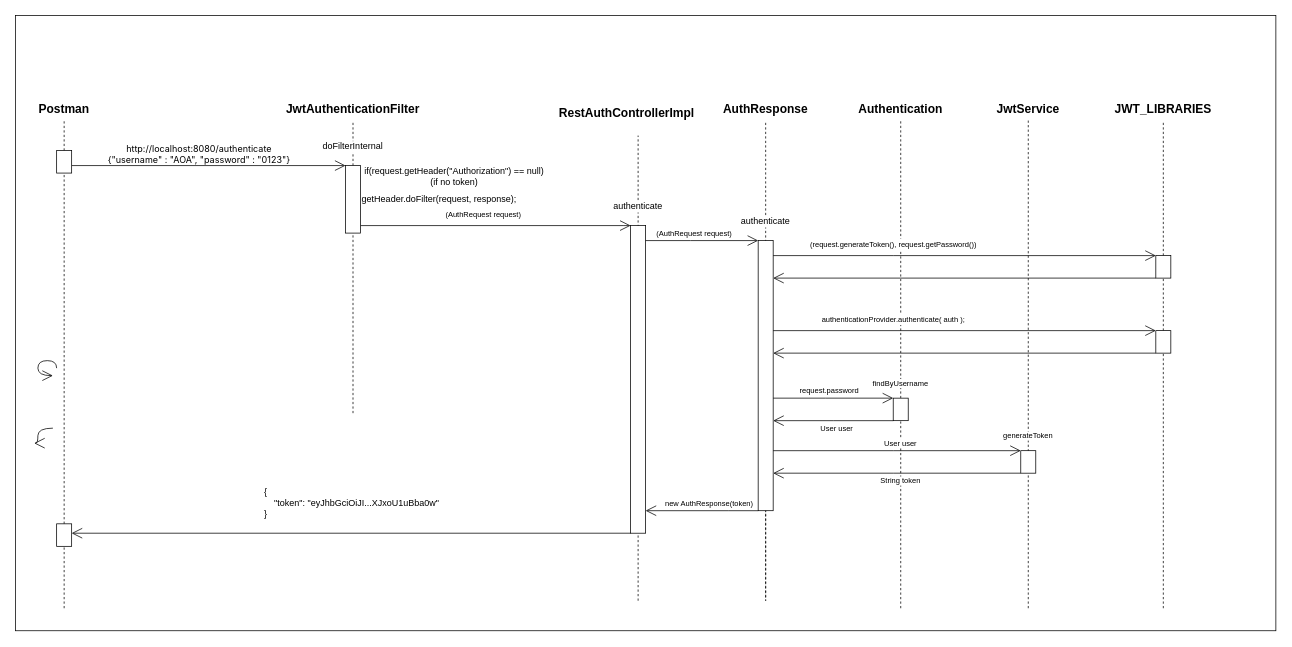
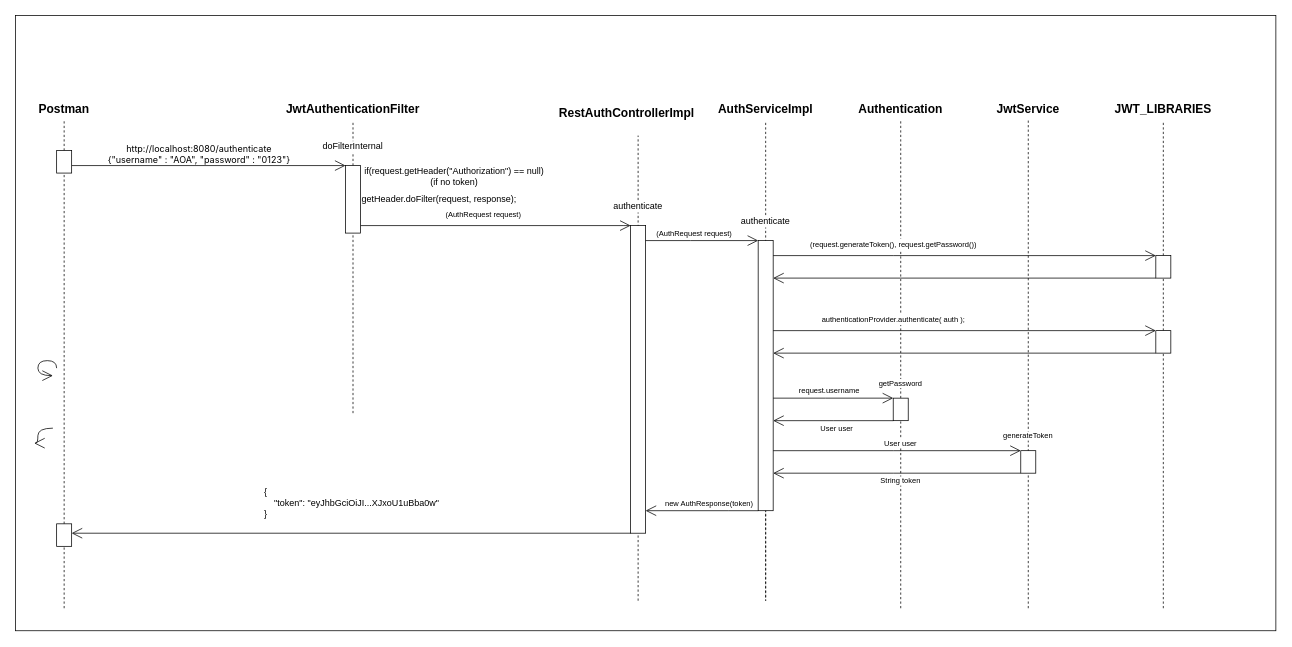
- <mxCell id="5" value="AuthResponse" style="text;html=1;align=center;verticalAlign=middle;whiteSpace=wrap;rounded=0;fontStyle=1;fontSize=16;" vertex="1" parent="1"><mxGeometry x="960" y="130" width="120" height="30" as="geometry" /></mxCell>
+ <mxCell id="5" value="AuthServiceImpl" style="text;html=1;align=center;verticalAlign=middle;whiteSpace=wrap;rounded=0;fontStyle=1;fontSize=16;" vertex="1" parent="1"><mxGeometry x="960" y="130" width="120" height="30" as="geometry" /></mxCell>
- <mxCell id="48" value="findByUsername" style="text;html=1;align=center;verticalAlign=middle;whiteSpace=wrap;rounded=0;fontSize=10;labelBackgroundColor=default;" vertex="1" parent="1"><mxGeometry x="1145" y="500" width="110" height="20" as="geometry" /></mxCell>
+ <mxCell id="48" value="getPassword" style="text;html=1;align=center;verticalAlign=middle;whiteSpace=wrap;rounded=0;fontSize=10;labelBackgroundColor=default;" vertex="1" parent="1"><mxGeometry x="1145" y="500" width="110" height="20" as="geometry" /></mxCell>
- <mxCell id="51" value="request.password" style="text;html=1;align=center;verticalAlign=middle;whiteSpace=wrap;rounded=0;fontSize=10;" vertex="1" parent="1"><mxGeometry x="1050" y="510" width="110" height="20" as="geometry" /></mxCell>
+ <mxCell id="51" value="request.username" style="text;html=1;align=center;verticalAlign=middle;whiteSpace=wrap;rounded=0;fontSize=10;" vertex="1" parent="1"><mxGeometry x="1050" y="510" width="110" height="20" as="geometry" /></mxCell>
